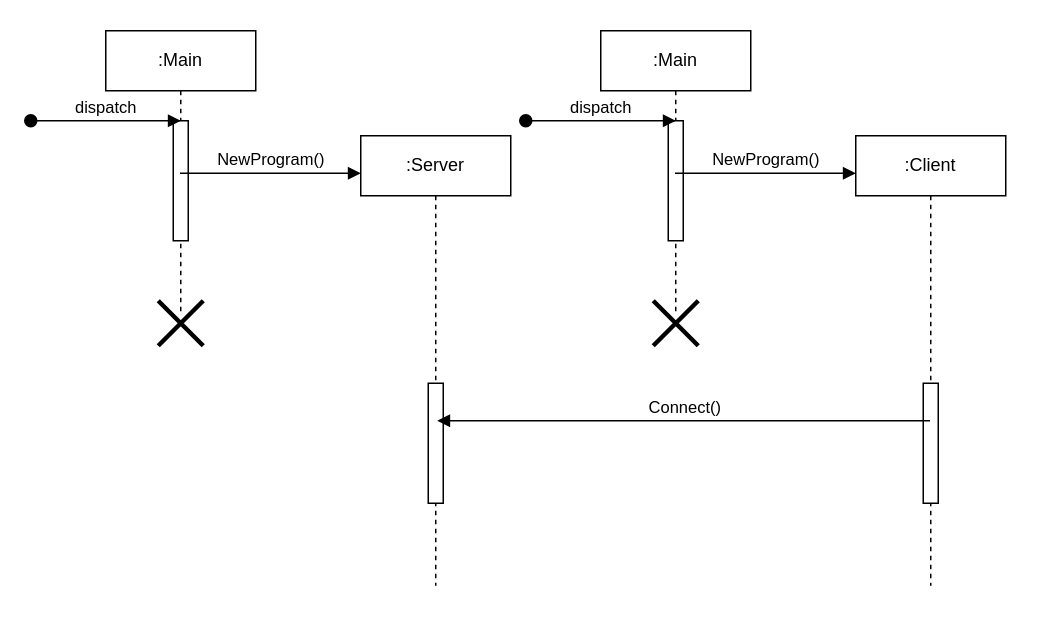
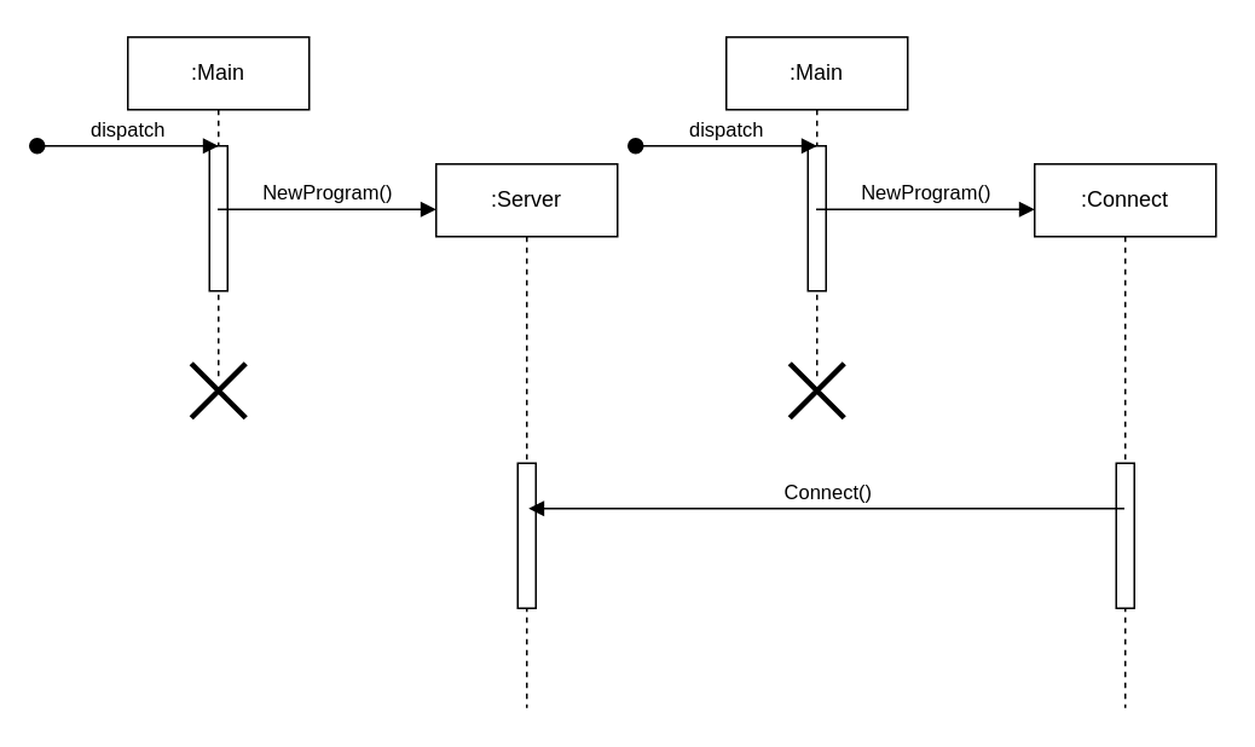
- <mxCell id="14" value=":Client" style="shape=umlLifeline;perimeter=lifelinePerimeter;whiteSpace=wrap;html=1;container=1;dropTarget=0;collapsible=0;recursiveResize=0;outlineConnect=0;portConstraint=eastwest;newEdgeStyle={&quot;curved&quot;:0,&quot;rounded&quot;:0};" vertex="1" parent="1"><mxGeometry x="570" y="90" width="100" height="300" as="geometry" /></mxCell>
+ <mxCell id="14" value=":Connect" style="shape=umlLifeline;perimeter=lifelinePerimeter;whiteSpace=wrap;html=1;container=1;dropTarget=0;collapsible=0;recursiveResize=0;outlineConnect=0;portConstraint=eastwest;newEdgeStyle={&quot;curved&quot;:0,&quot;rounded&quot;:0};" vertex="1" parent="1"><mxGeometry x="570" y="90" width="100" height="300" as="geometry" /></mxCell>
